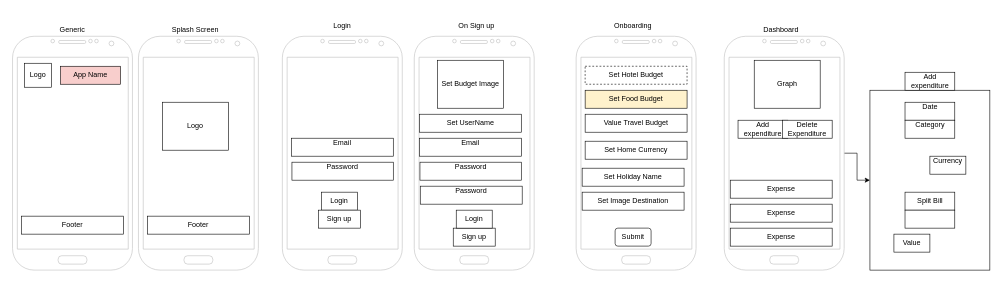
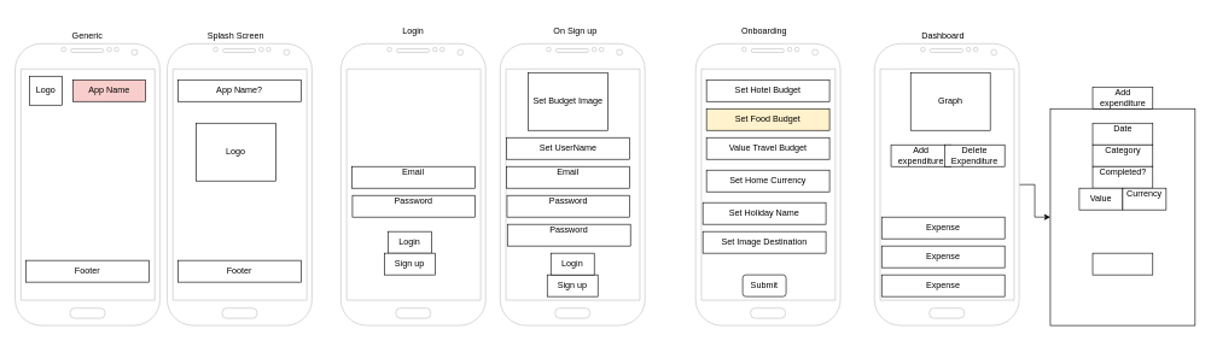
+ <mxCell id="46" value="&lt;div&gt;App Name?&lt;/div&gt;" style="rounded=0;whiteSpace=wrap;html=1;" vertex="1" parent="1"><mxGeometry x="245" y="110" width="170" height="30" as="geometry" /></mxCell>
- <mxCell id="11" value="&lt;div&gt;Set Hotel Budget&lt;/div&gt;" style="rounded=0;whiteSpace=wrap;html=1;dashed=1;" vertex="1" parent="1"><mxGeometry x="975" y="110" width="170" height="30" as="geometry" /></mxCell>
+ <mxCell id="11" value="&lt;div&gt;Set Hotel Budget&lt;/div&gt;" style="rounded=0;whiteSpace=wrap;html=1;" vertex="1" parent="1"><mxGeometry x="975" y="110" width="170" height="30" as="geometry" /></mxCell>
+ <mxCell id="32" value="&lt;div&gt;Completed?&lt;/div&gt;&lt;div&gt;&lt;br&gt;&lt;/div&gt;" style="rounded=0;whiteSpace=wrap;html=1;" vertex="1" parent="1"><mxGeometry x="1508.5" y="230" width="83" height="30" as="geometry" /></mxCell>
- <mxCell id="36" value="&lt;div&gt;Split Bill&lt;/div&gt;" style="rounded=0;whiteSpace=wrap;html=1;" vertex="1" parent="1"><mxGeometry x="1508.5" y="320" width="83" height="30" as="geometry" /></mxCell>
- <mxCell id="33" value="&lt;div&gt;Value&lt;/div&gt;" style="rounded=0;whiteSpace=wrap;html=1;" vertex="1" parent="1"><mxGeometry x="1490" y="390" width="60" height="30" as="geometry" /></mxCell>
+ <mxCell id="33" value="&lt;div&gt;Value&lt;/div&gt;" style="rounded=0;whiteSpace=wrap;html=1;" vertex="1" parent="1"><mxGeometry x="1490" y="260" width="60" height="30" as="geometry" /></mxCell>
